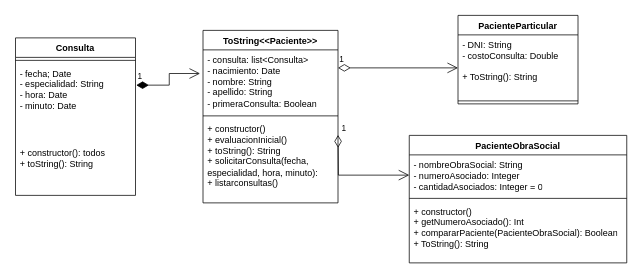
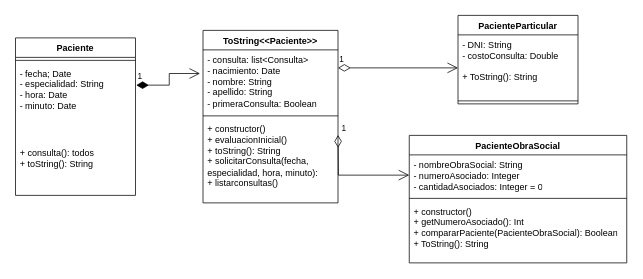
- <mxCell id="6" value="Consulta" style="swimlane;fontStyle=1;align=center;verticalAlign=top;childLayout=stackLayout;horizontal=1;startSize=26;horizontalStack=0;resizeParent=1;resizeParentMax=0;resizeLast=0;collapsible=1;marginBottom=0;whiteSpace=wrap;html=1;" vertex="1" parent="1"><mxGeometry x="20" y="50" width="160" height="210" as="geometry" /></mxCell>
+ <mxCell id="6" value="Paciente" style="swimlane;fontStyle=1;align=center;verticalAlign=top;childLayout=stackLayout;horizontal=1;startSize=26;horizontalStack=0;resizeParent=1;resizeParentMax=0;resizeLast=0;collapsible=1;marginBottom=0;whiteSpace=wrap;html=1;" vertex="1" parent="1"><mxGeometry x="20" y="50" width="160" height="210" as="geometry" /></mxCell>
- <mxCell id="9" value="+ constructor(): todos&lt;br&gt;+ toString(): String" style="text;strokeColor=none;fillColor=none;align=left;verticalAlign=top;spacingLeft=4;spacingRight=4;overflow=hidden;rotatable=0;points=[[0,0.5],[1,0.5]];portConstraint=eastwest;whiteSpace=wrap;html=1;" vertex="1" parent="6"><mxGeometry y="140" width="160" height="70" as="geometry" /></mxCell>
+ <mxCell id="9" value="+ consulta(): todos&lt;br&gt;+ toString(): String" style="text;strokeColor=none;fillColor=none;align=left;verticalAlign=top;spacingLeft=4;spacingRight=4;overflow=hidden;rotatable=0;points=[[0,0.5],[1,0.5]];portConstraint=eastwest;whiteSpace=wrap;html=1;" vertex="1" parent="6"><mxGeometry y="140" width="160" height="70" as="geometry" /></mxCell>
